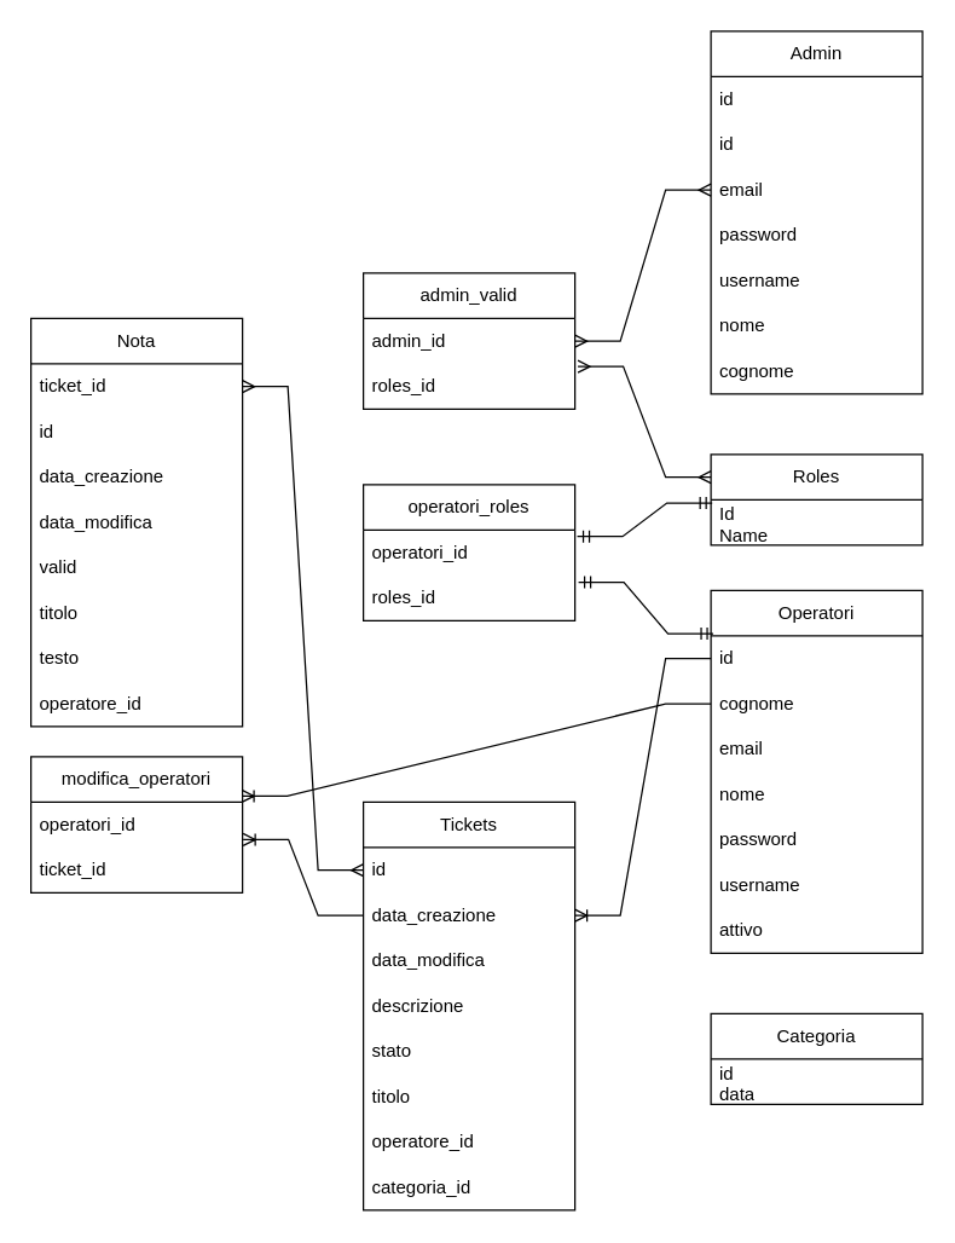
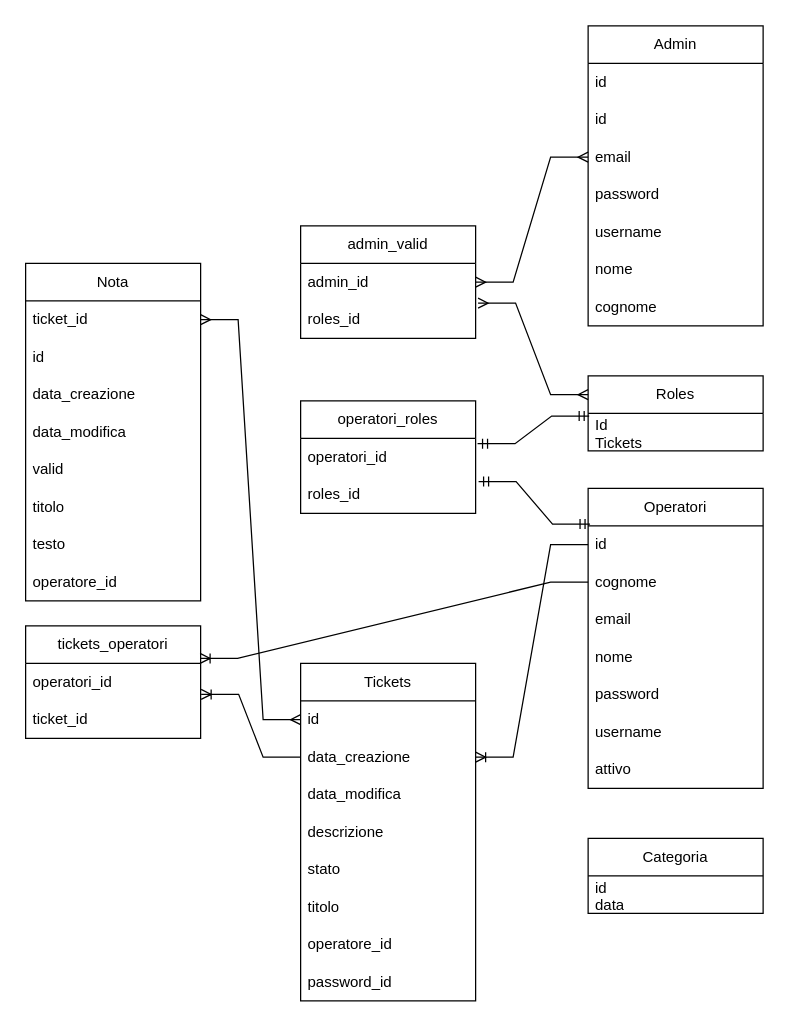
- <mxCell id="3" value="Id&lt;div&gt;Name&lt;/div&gt;" style="text;strokeColor=none;fillColor=none;align=left;verticalAlign=middle;spacingLeft=4;spacingRight=4;overflow=hidden;points=[[0,0.5],[1,0.5]];portConstraint=eastwest;rotatable=0;whiteSpace=wrap;html=1;" parent="2" vertex="1"><mxGeometry y="30" width="140" height="30" as="geometry" /></mxCell>
+ <mxCell id="3" value="Id&lt;div&gt;Tickets&lt;/div&gt;" style="text;strokeColor=none;fillColor=none;align=left;verticalAlign=middle;spacingLeft=4;spacingRight=4;overflow=hidden;points=[[0,0.5],[1,0.5]];portConstraint=eastwest;rotatable=0;whiteSpace=wrap;html=1;" parent="2" vertex="1"><mxGeometry y="30" width="140" height="30" as="geometry" /></mxCell>
- <mxCell id="46" value="modifica_operatori" style="swimlane;fontStyle=0;childLayout=stackLayout;horizontal=1;startSize=30;horizontalStack=0;resizeParent=1;resizeParentMax=0;resizeLast=0;collapsible=1;marginBottom=0;whiteSpace=wrap;html=1;" parent="1" vertex="1"><mxGeometry x="20" y="500" width="140" height="90" as="geometry" /></mxCell>
+ <mxCell id="46" value="tickets_operatori" style="swimlane;fontStyle=0;childLayout=stackLayout;horizontal=1;startSize=30;horizontalStack=0;resizeParent=1;resizeParentMax=0;resizeLast=0;collapsible=1;marginBottom=0;whiteSpace=wrap;html=1;" parent="1" vertex="1"><mxGeometry x="20" y="500" width="140" height="90" as="geometry" /></mxCell>
- <mxCell id="20" value="categoria_id" style="text;strokeColor=none;fillColor=none;align=left;verticalAlign=middle;spacingLeft=4;spacingRight=4;overflow=hidden;points=[[0,0.5],[1,0.5]];portConstraint=eastwest;rotatable=0;whiteSpace=wrap;html=1;" parent="12" vertex="1"><mxGeometry y="240" width="140" height="30" as="geometry" /></mxCell>
+ <mxCell id="20" value="password_id" style="text;strokeColor=none;fillColor=none;align=left;verticalAlign=middle;spacingLeft=4;spacingRight=4;overflow=hidden;points=[[0,0.5],[1,0.5]];portConstraint=eastwest;rotatable=0;whiteSpace=wrap;html=1;" parent="12" vertex="1"><mxGeometry y="240" width="140" height="30" as="geometry" /></mxCell>
